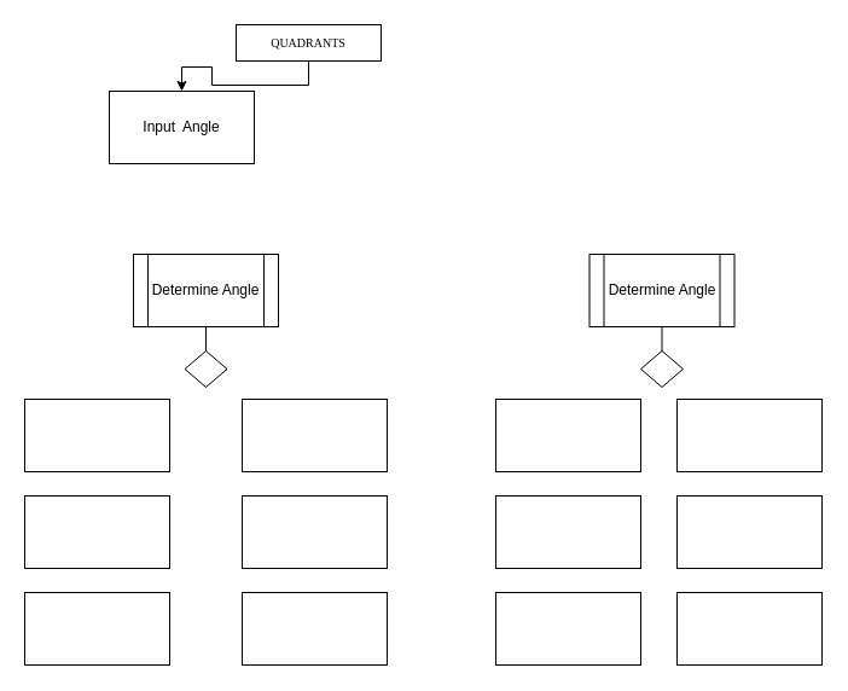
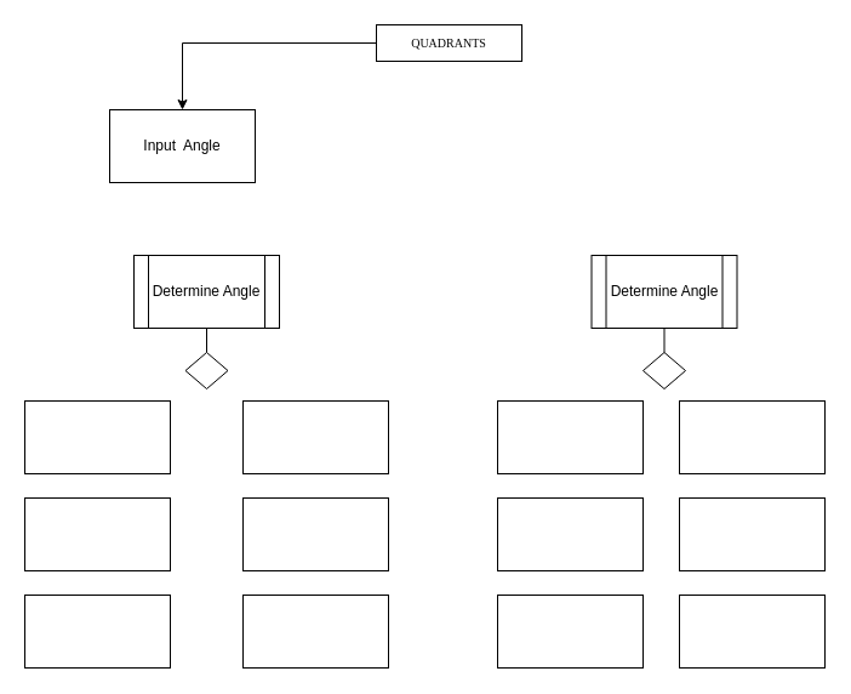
- <mxCell id="3" value="&lt;font face=&quot;Verdana&quot; style=&quot;font-size: 10px;&quot;&gt;QUADRANTS&lt;/font&gt;" style="rounded=0;whiteSpace=wrap;html=1;fontSize=10;" vertex="1" parent="1"><mxGeometry x="195" y="20" width="120" height="30" as="geometry" /></mxCell>
+ <mxCell id="3" value="&lt;font face=&quot;Verdana&quot; style=&quot;font-size: 10px;&quot;&gt;QUADRANTS&lt;/font&gt;" style="rounded=0;whiteSpace=wrap;html=1;fontSize=10;" vertex="1" parent="1"><mxGeometry x="310" y="20" width="120" height="30" as="geometry" /></mxCell>
- <mxCell id="4" value="Input&amp;nbsp; Angle" style="rounded=0;whiteSpace=wrap;html=1;" vertex="1" parent="1"><mxGeometry x="90" y="75" width="120" height="60" as="geometry" /></mxCell>
+ <mxCell id="4" value="Input&amp;nbsp; Angle" style="rounded=0;whiteSpace=wrap;html=1;" vertex="1" parent="1"><mxGeometry x="90" y="90" width="120" height="60" as="geometry" /></mxCell>
